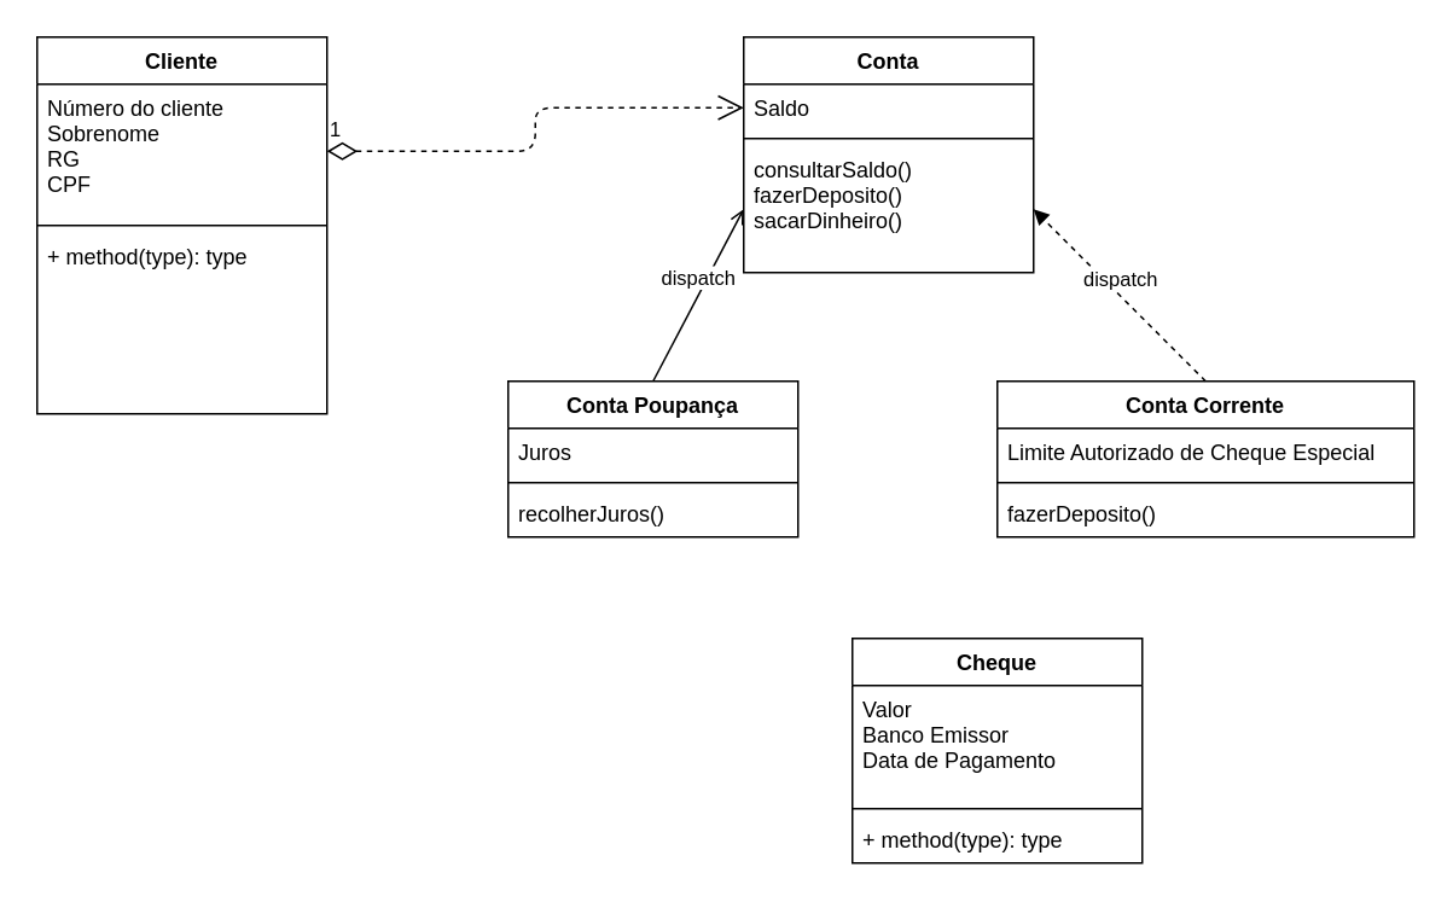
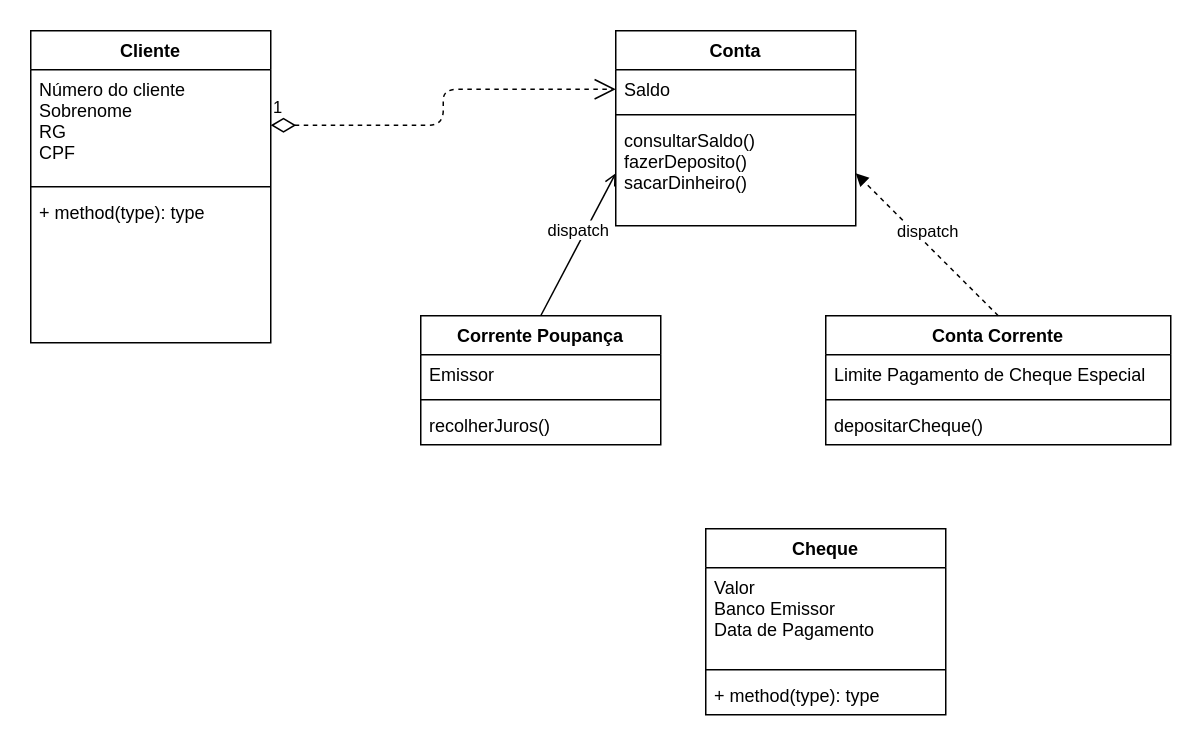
- <mxCell id="10" value="Conta Poupança" style="swimlane;fontStyle=1;align=center;verticalAlign=top;childLayout=stackLayout;horizontal=1;startSize=26;horizontalStack=0;resizeParent=1;resizeParentMax=0;resizeLast=0;collapsible=1;marginBottom=0;" vertex="1" parent="1"><mxGeometry x="280" y="210" width="160" height="86" as="geometry" /></mxCell>
+ <mxCell id="10" value="Corrente Poupança" style="swimlane;fontStyle=1;align=center;verticalAlign=top;childLayout=stackLayout;horizontal=1;startSize=26;horizontalStack=0;resizeParent=1;resizeParentMax=0;resizeLast=0;collapsible=1;marginBottom=0;" vertex="1" parent="1"><mxGeometry x="280" y="210" width="160" height="86" as="geometry" /></mxCell>
- <mxCell id="11" value="Juros" style="text;strokeColor=none;fillColor=none;align=left;verticalAlign=top;spacingLeft=4;spacingRight=4;overflow=hidden;rotatable=0;points=[[0,0.5],[1,0.5]];portConstraint=eastwest;" vertex="1" parent="10"><mxGeometry y="26" width="160" height="26" as="geometry" /></mxCell>
+ <mxCell id="11" value="Emissor" style="text;strokeColor=none;fillColor=none;align=left;verticalAlign=top;spacingLeft=4;spacingRight=4;overflow=hidden;rotatable=0;points=[[0,0.5],[1,0.5]];portConstraint=eastwest;" vertex="1" parent="10"><mxGeometry y="26" width="160" height="26" as="geometry" /></mxCell>
- <mxCell id="15" value="Limite Autorizado de Cheque Especial" style="text;strokeColor=none;fillColor=none;align=left;verticalAlign=top;spacingLeft=4;spacingRight=4;overflow=hidden;rotatable=0;points=[[0,0.5],[1,0.5]];portConstraint=eastwest;" vertex="1" parent="14"><mxGeometry y="26" width="230" height="26" as="geometry" /></mxCell>
+ <mxCell id="15" value="Limite Pagamento de Cheque Especial" style="text;strokeColor=none;fillColor=none;align=left;verticalAlign=top;spacingLeft=4;spacingRight=4;overflow=hidden;rotatable=0;points=[[0,0.5],[1,0.5]];portConstraint=eastwest;" vertex="1" parent="14"><mxGeometry y="26" width="230" height="26" as="geometry" /></mxCell>
- <mxCell id="17" value="fazerDeposito()" style="text;strokeColor=none;fillColor=none;align=left;verticalAlign=top;spacingLeft=4;spacingRight=4;overflow=hidden;rotatable=0;points=[[0,0.5],[1,0.5]];portConstraint=eastwest;" vertex="1" parent="14"><mxGeometry y="60" width="230" height="26" as="geometry" /></mxCell>
+ <mxCell id="17" value="depositarCheque()" style="text;strokeColor=none;fillColor=none;align=left;verticalAlign=top;spacingLeft=4;spacingRight=4;overflow=hidden;rotatable=0;points=[[0,0.5],[1,0.5]];portConstraint=eastwest;" vertex="1" parent="14"><mxGeometry y="60" width="230" height="26" as="geometry" /></mxCell>
